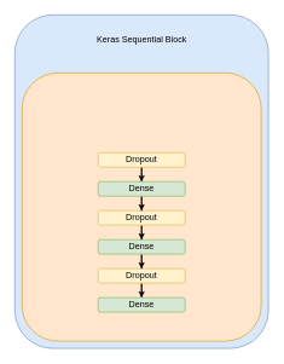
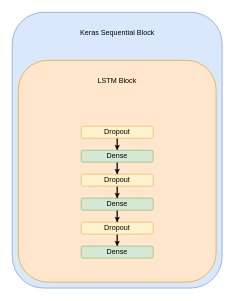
+ <mxCell id="5" value="LSTM Block" style="text;html=1;strokeColor=none;fillColor=none;align=center;verticalAlign=middle;whiteSpace=wrap;rounded=0;" vertex="1" parent="1"><mxGeometry x="135" y="120" width="120" height="30" as="geometry" /></mxCell>
